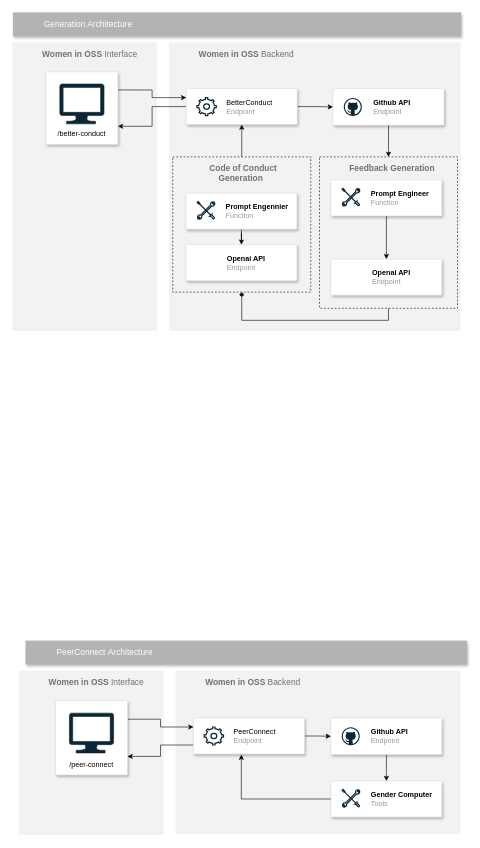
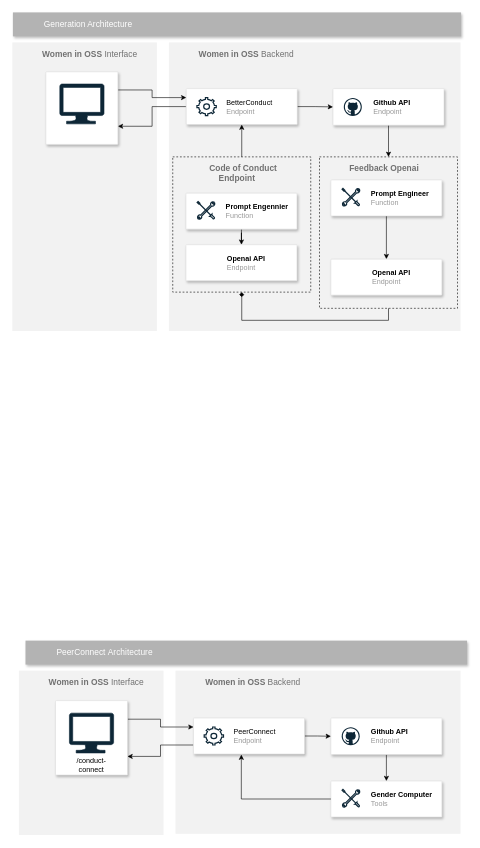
- <mxCell id="36" value="/better-conduct" style="text;html=1;align=center;verticalAlign=middle;whiteSpace=wrap;rounded=0;color=#B3B3B3" parent="1" vertex="1"><mxGeometry x="91" y="208" width="90" height="30" as="geometry" /></mxCell>
- <mxCell id="5" value="&lt;b&gt;Feedback Generation&lt;/b&gt;" style="fillColor=none;strokeColor=#000000;shadow=0;gradientColor=none;fontSize=14;align=left;spacing=10;fontColor=#717171;9E9E9E;verticalAlign=top;spacingTop=-4;fontStyle=0;spacingLeft=40;html=1;container=0;dashed=1" parent="1" vertex="1"><mxGeometry x="532" y="260.79" width="230" height="252.42" as="geometry" /></mxCell>
+ <mxCell id="5" value="&lt;b&gt;Feedback Openai&lt;/b&gt;" style="fillColor=none;strokeColor=#000000;shadow=0;gradientColor=none;fontSize=14;align=left;spacing=10;fontColor=#717171;9E9E9E;verticalAlign=top;spacingTop=-4;fontStyle=0;spacingLeft=40;html=1;container=0;dashed=1" parent="1" vertex="1"><mxGeometry x="532" y="260.79" width="230" height="252.42" as="geometry" /></mxCell>
- <mxCell id="7" value="&lt;b&gt;&amp;nbsp; &amp;nbsp;Code of&amp;nbsp;Conduct&amp;nbsp;&lt;/b&gt;&lt;div&gt;&lt;b&gt;&amp;nbsp; &amp;nbsp; &amp;nbsp; &amp;nbsp;Generation&lt;/b&gt;&lt;/div&gt;" style="fillColor=none;strokeColor=#000000;shadow=0;gradientColor=none;fontSize=14;align=left;spacing=10;fontColor=#717171;9E9E9E;verticalAlign=top;spacingTop=-4;fontStyle=0;spacingLeft=40;html=1;container=0;dashed=1" parent="1" vertex="1"><mxGeometry x="287.41" y="260.79" width="230" height="225.42" as="geometry" /></mxCell>
+ <mxCell id="7" value="&lt;b&gt;&amp;nbsp; &amp;nbsp;Code of&amp;nbsp;Conduct&amp;nbsp;&lt;/b&gt;&lt;div&gt;&lt;b&gt;&amp;nbsp; &amp;nbsp; &amp;nbsp; &amp;nbsp;Endpoint&lt;/b&gt;&lt;/div&gt;" style="fillColor=none;strokeColor=#000000;shadow=0;gradientColor=none;fontSize=14;align=left;spacing=10;fontColor=#717171;9E9E9E;verticalAlign=top;spacingTop=-4;fontStyle=0;spacingLeft=40;html=1;container=0;dashed=1" parent="1" vertex="1"><mxGeometry x="287.41" y="260.79" width="230" height="225.42" as="geometry" /></mxCell>
- <mxCell id="58" value="/peer-connect" style="text;html=1;align=center;verticalAlign=middle;whiteSpace=wrap;rounded=0;color=#B3B3B3" parent="55" vertex="1"><mxGeometry x="15" y="88.18" width="90" height="37.2" as="geometry" /></mxCell>
+ <mxCell id="58" value="/conduct-connect" style="text;html=1;align=center;verticalAlign=middle;whiteSpace=wrap;rounded=0;color=#B3B3B3" parent="55" vertex="1"><mxGeometry x="15" y="88.18" width="90" height="37.2" as="geometry" /></mxCell>
